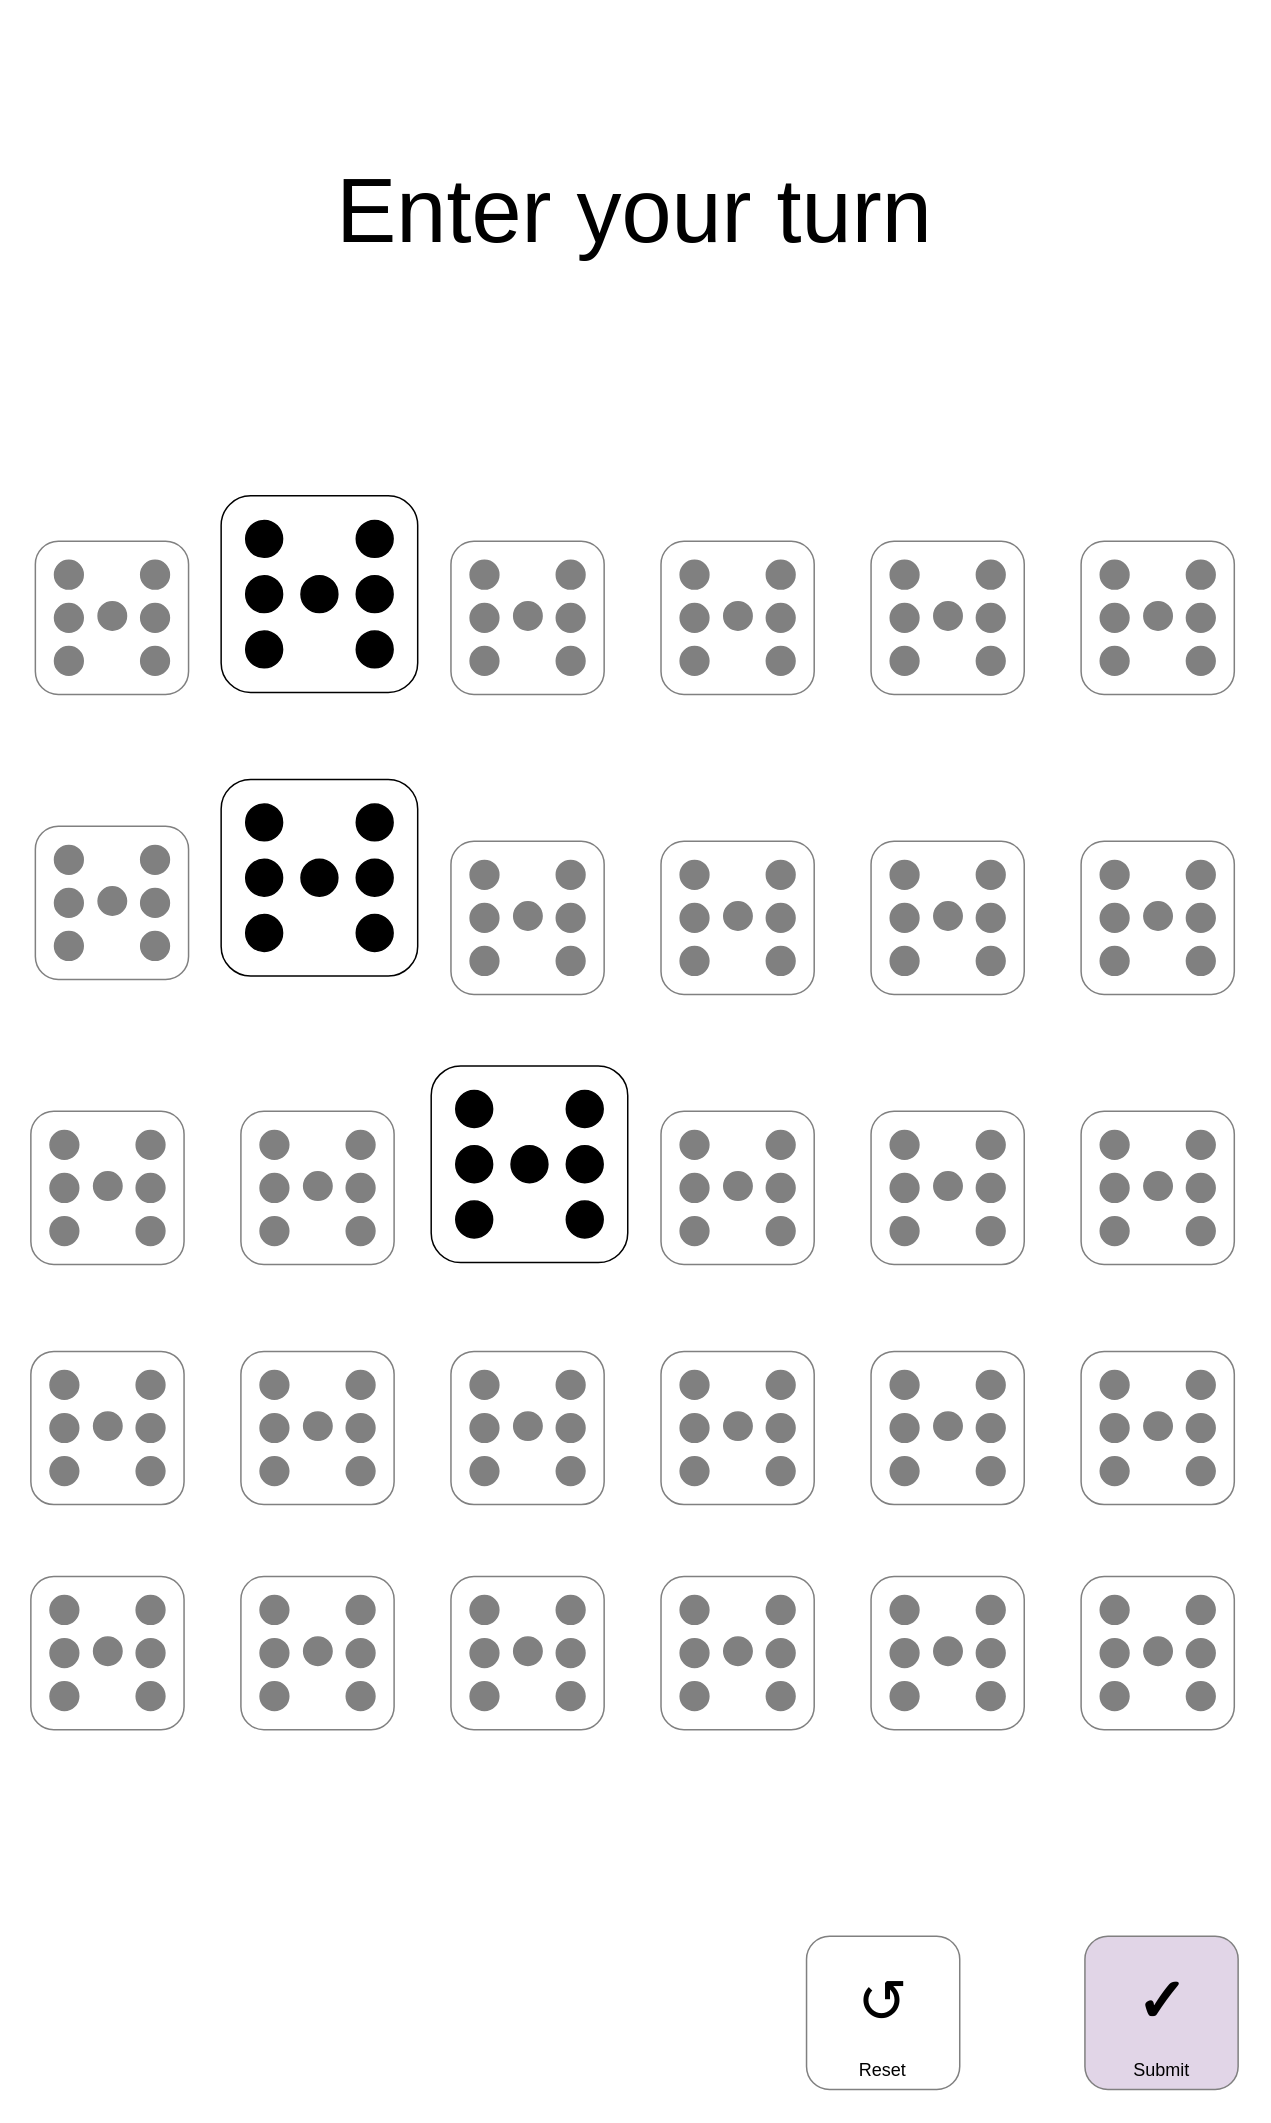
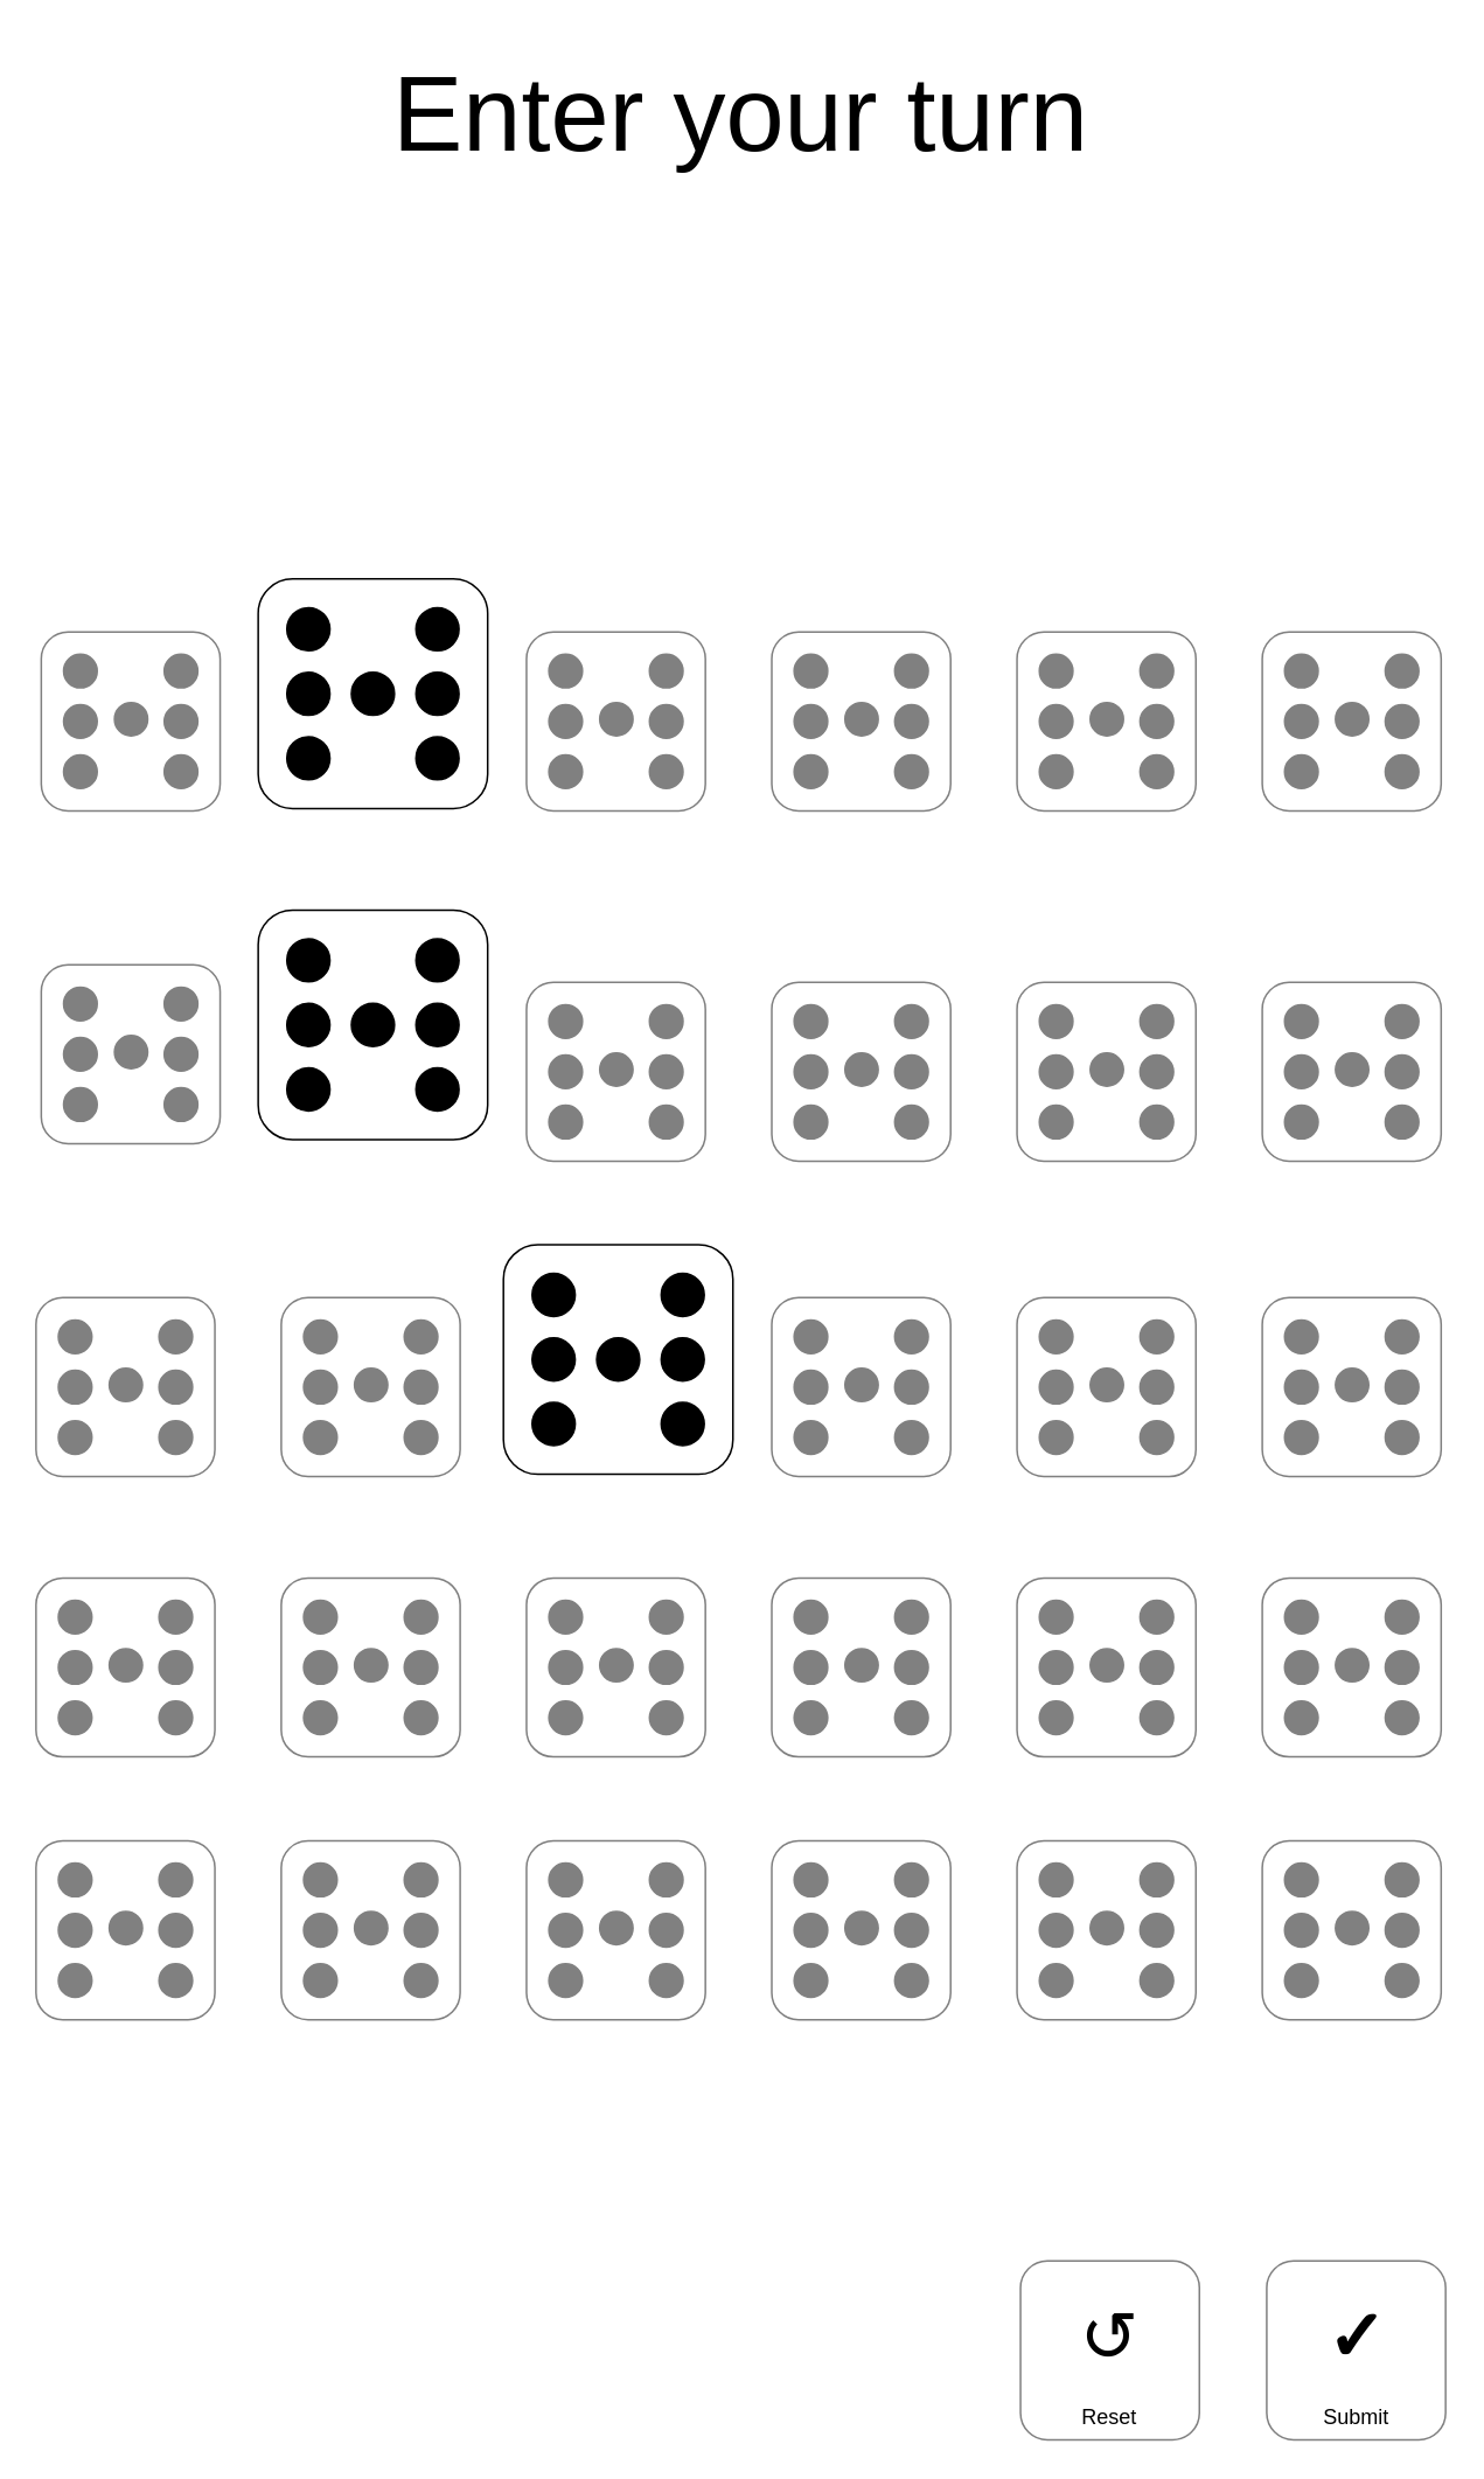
- <mxCell id="327" value="&lt;font style=&quot;font-size: 60px;&quot;&gt;Enter your turn&lt;/font&gt;" style="text;html=1;align=center;verticalAlign=middle;resizable=0;points=[];autosize=1;strokeColor=none;fillColor=none;" vertex="1" parent="1"><mxGeometry x="212.33" y="95" width="420" height="90" as="geometry" /></mxCell>
+ <mxCell id="327" value="&lt;font style=&quot;font-size: 60px;&quot;&gt;Enter your turn&lt;/font&gt;" style="text;html=1;align=center;verticalAlign=middle;resizable=0;points=[];autosize=1;strokeColor=none;fillColor=none;" vertex="1" parent="1"><mxGeometry x="212.33" y="20" width="420" height="90" as="geometry" /></mxCell>
- <mxCell id="329" value="&lt;br style=&quot;border-color: var(--border-color);&quot;&gt;&lt;font style=&quot;font-size: 40px;&quot;&gt;↺&lt;/font&gt;&lt;br style=&quot;border-color: var(--border-color);&quot;&gt;&lt;br style=&quot;border-color: var(--border-color);&quot;&gt;Reset" style="rounded=1;whiteSpace=wrap;html=1;container=0;strokeColor=#808080;" vertex="1" parent="1"><mxGeometry x="537" y="1290.003" width="102.107" height="102.128" as="geometry" /></mxCell>
+ <mxCell id="329" value="&lt;br style=&quot;border-color: var(--border-color);&quot;&gt;&lt;font style=&quot;font-size: 40px;&quot;&gt;↺&lt;/font&gt;&lt;br style=&quot;border-color: var(--border-color);&quot;&gt;&lt;br style=&quot;border-color: var(--border-color);&quot;&gt;Reset" style="rounded=1;whiteSpace=wrap;html=1;container=0;strokeColor=#808080;" vertex="1" parent="1"><mxGeometry x="582" y="1290.003" width="102.107" height="102.128" as="geometry" /></mxCell>
- <mxCell id="328" value="&lt;br&gt;&lt;font size=&quot;1&quot; style=&quot;&quot;&gt;&lt;b style=&quot;font-size: 40px;&quot;&gt;✓&lt;/b&gt;&lt;/font&gt;&lt;br&gt;&lt;br&gt;Submit" style="rounded=1;whiteSpace=wrap;html=1;container=0;strokeColor=#808080;fillColor=#e1d5e7;" vertex="1" parent="1"><mxGeometry x="722.55" y="1290.003" width="102.107" height="102.128" as="geometry" /></mxCell>
+ <mxCell id="328" value="&lt;br&gt;&lt;font size=&quot;1&quot; style=&quot;&quot;&gt;&lt;b style=&quot;font-size: 40px;&quot;&gt;✓&lt;/b&gt;&lt;/font&gt;&lt;br&gt;&lt;br&gt;Submit" style="rounded=1;whiteSpace=wrap;html=1;container=0;strokeColor=#808080;" vertex="1" parent="1"><mxGeometry x="722.55" y="1290.003" width="102.107" height="102.128" as="geometry" /></mxCell>
